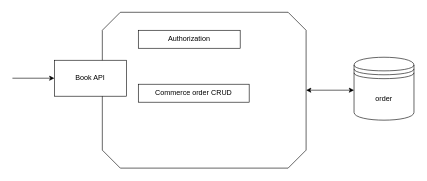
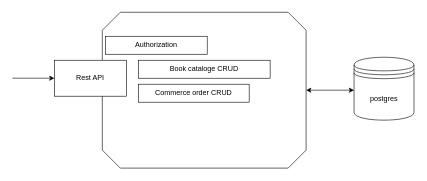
- <mxCell id="3" value="Authorization" style="rounded=0;whiteSpace=wrap;html=1;" vertex="1" parent="1"><mxGeometry x="230" y="50" width="170" height="30" as="geometry" /></mxCell>
+ <mxCell id="3" value="Authorization" style="rounded=0;whiteSpace=wrap;html=1;" vertex="1" parent="1"><mxGeometry x="175" y="60" width="170" height="30" as="geometry" /></mxCell>
+ <mxCell id="4" value="Book cataloge CRUD" style="rounded=0;whiteSpace=wrap;html=1;" vertex="1" parent="1"><mxGeometry x="230" y="100" width="220" height="30" as="geometry" /></mxCell>
- <mxCell id="8" value="Book API" style="rounded=0;whiteSpace=wrap;html=1;" vertex="1" parent="1"><mxGeometry x="90" y="100" width="120" height="60" as="geometry" /></mxCell>
+ <mxCell id="8" value="Rest API" style="rounded=0;whiteSpace=wrap;html=1;" vertex="1" parent="1"><mxGeometry x="90" y="100" width="120" height="60" as="geometry" /></mxCell>
- <mxCell id="11" value="order" style="shape=datastore;whiteSpace=wrap;html=1;" vertex="1" parent="1"><mxGeometry x="590" y="95" width="100" height="105" as="geometry" /></mxCell>
+ <mxCell id="11" value="postgres" style="shape=datastore;whiteSpace=wrap;html=1;" vertex="1" parent="1"><mxGeometry x="590" y="95" width="100" height="105" as="geometry" /></mxCell>
